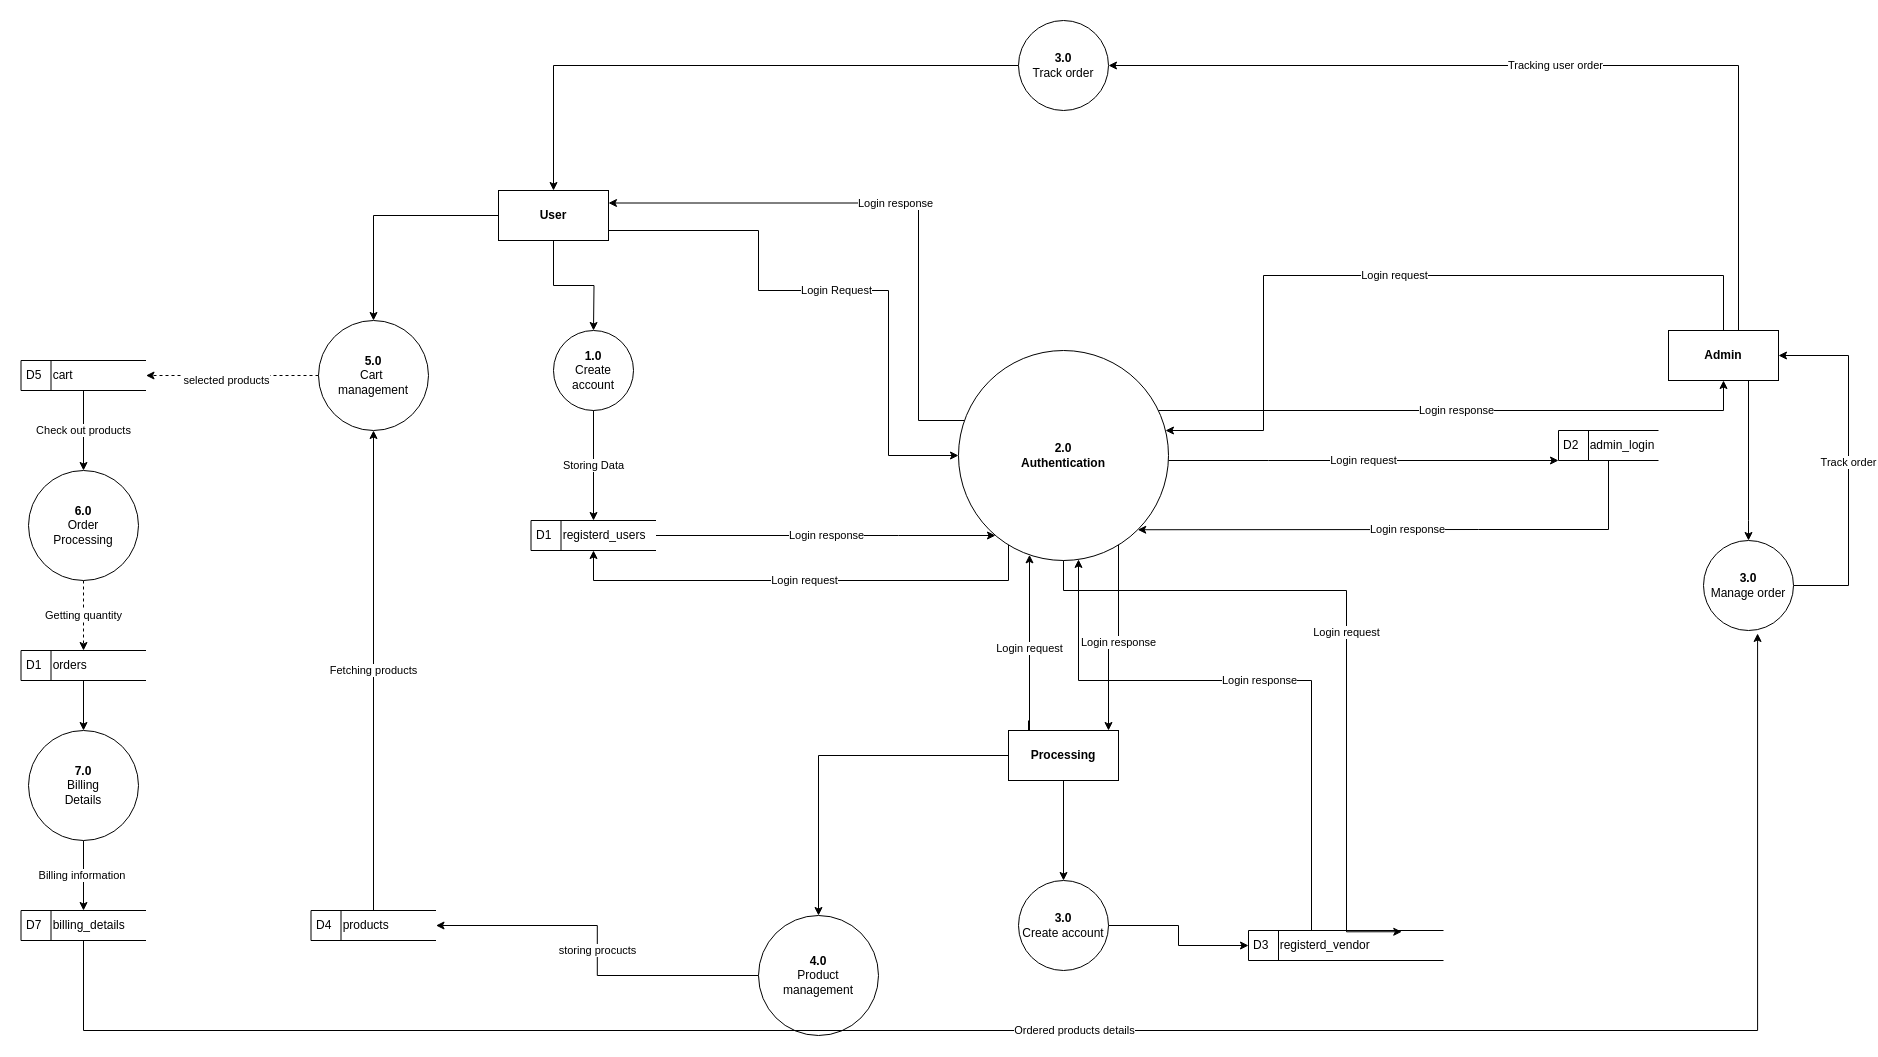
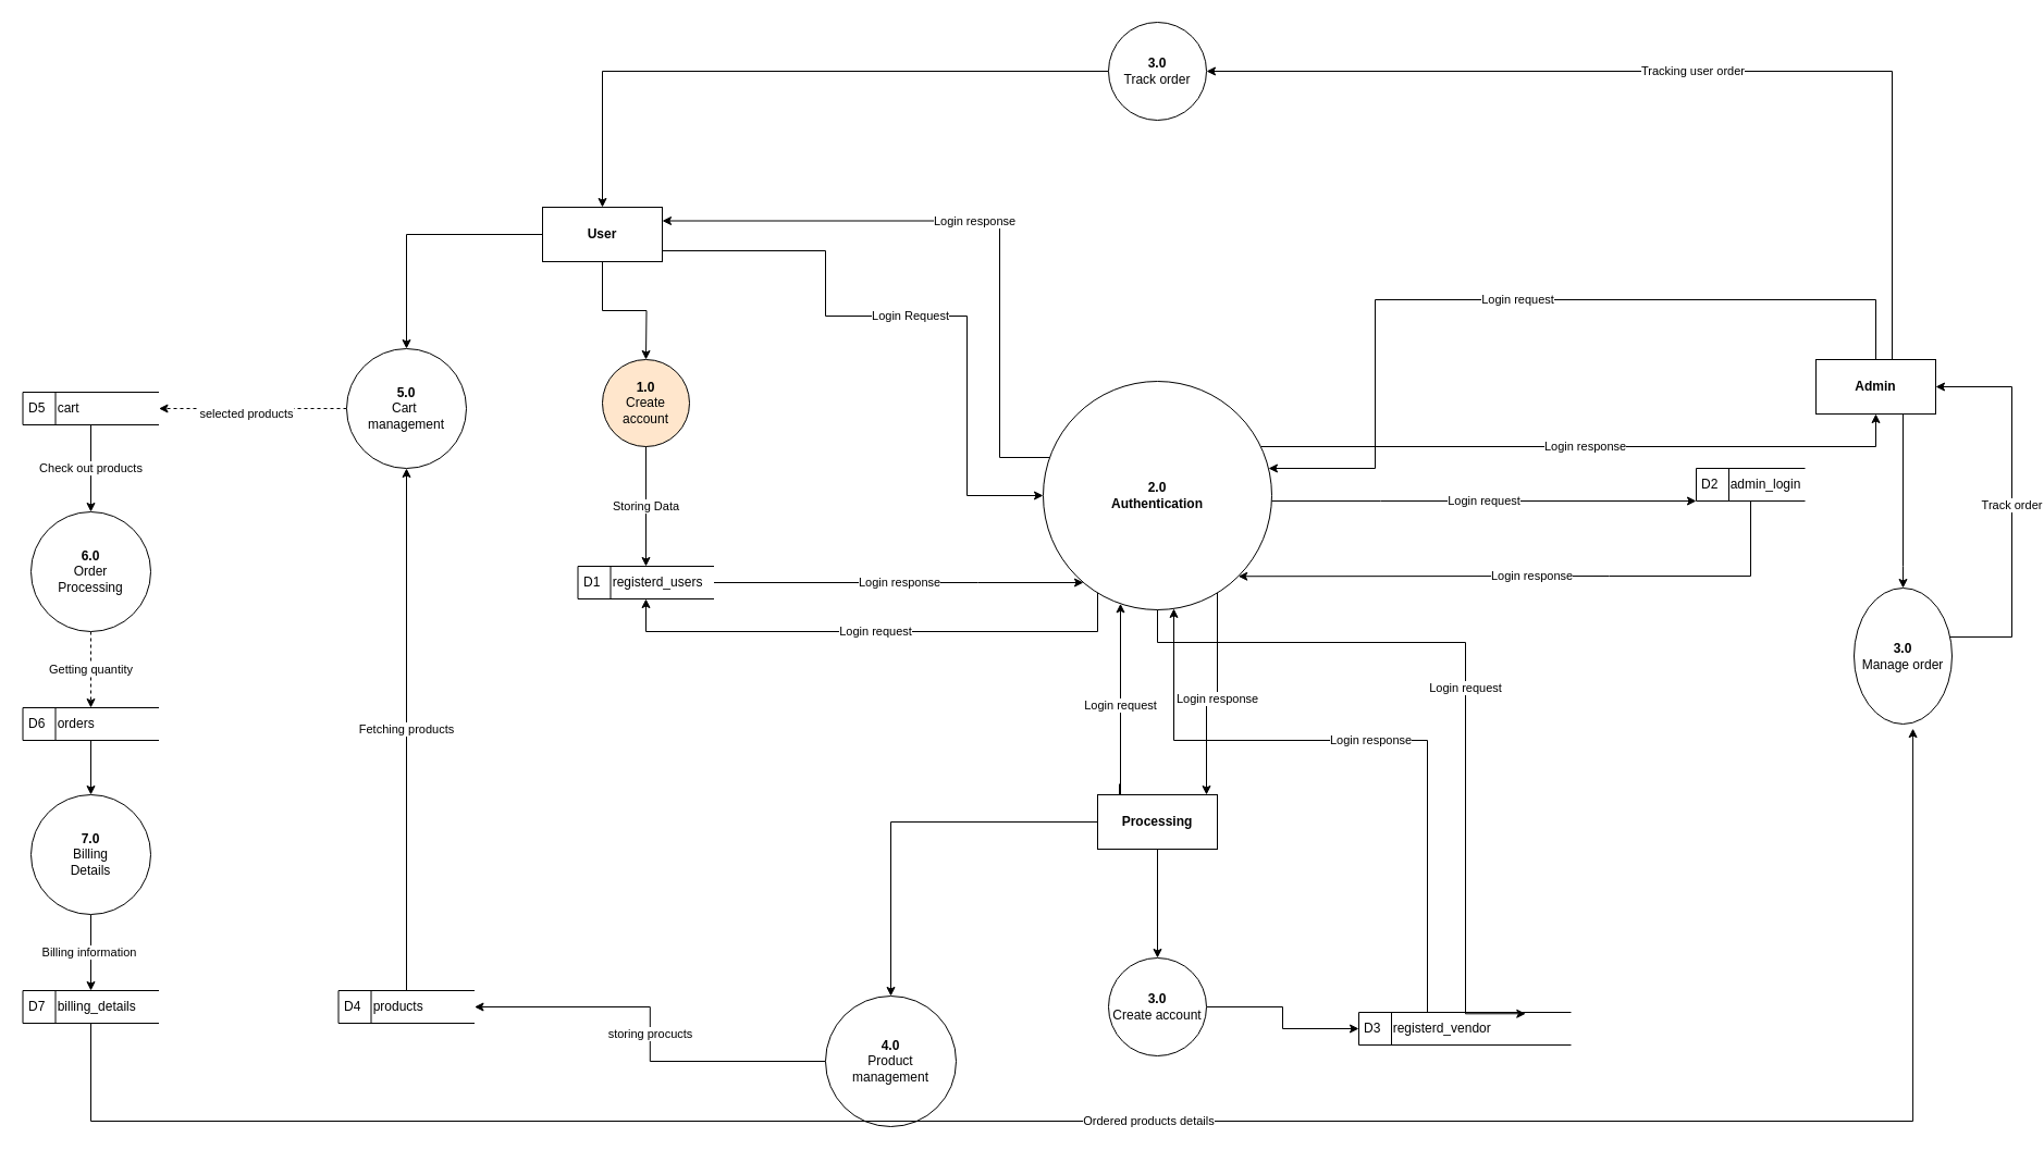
- <mxCell id="6" value="&lt;b&gt;1.0&lt;/b&gt;&lt;div&gt;Create account&lt;/div&gt;" style="ellipse;whiteSpace=wrap;html=1;aspect=fixed;" parent="1" vertex="1"><mxGeometry x="553" y="330" width="80" height="80" as="geometry" /></mxCell>
+ <mxCell id="6" value="&lt;b&gt;1.0&lt;/b&gt;&lt;div&gt;Create account&lt;/div&gt;" style="ellipse;whiteSpace=wrap;html=1;aspect=fixed;fillColor=#ffe6cc;" parent="1" vertex="1"><mxGeometry x="553" y="330" width="80" height="80" as="geometry" /></mxCell>
- <mxCell id="44" value="&lt;b&gt;3.0&lt;/b&gt;&lt;div&gt;Manage order&lt;/div&gt;" style="ellipse;whiteSpace=wrap;html=1;aspect=fixed;" parent="1" vertex="1"><mxGeometry x="1703" y="540" width="90" height="90" as="geometry" /></mxCell>
+ <mxCell id="44" value="&lt;b&gt;3.0&lt;/b&gt;&lt;div&gt;Manage order&lt;/div&gt;" style="ellipse;whiteSpace=wrap;html=1;aspect=fixed;" parent="1" vertex="1"><mxGeometry x="1703" y="540" width="90" height="125" as="geometry" /></mxCell>
- <mxCell id="49" value="D1&lt;span style=&quot;white-space: pre;&quot;&gt;&#09;&lt;/span&gt;orders" style="html=1;dashed=0;whiteSpace=wrap;shape=mxgraph.dfd.dataStoreID;align=left;spacingLeft=3;points=[[0,0],[0.5,0],[1,0],[0,0.5],[1,0.5],[0,1],[0.5,1],[1,1]];" parent="1" vertex="1"><mxGeometry x="20.5" y="650" width="125" height="30" as="geometry" /></mxCell>
+ <mxCell id="49" value="D6&lt;span style=&quot;white-space: pre;&quot;&gt;&#09;&lt;/span&gt;orders" style="html=1;dashed=0;whiteSpace=wrap;shape=mxgraph.dfd.dataStoreID;align=left;spacingLeft=3;points=[[0,0],[0.5,0],[1,0],[0,0.5],[1,0.5],[0,1],[0.5,1],[1,1]];" parent="1" vertex="1"><mxGeometry x="20.5" y="650" width="125" height="30" as="geometry" /></mxCell>
